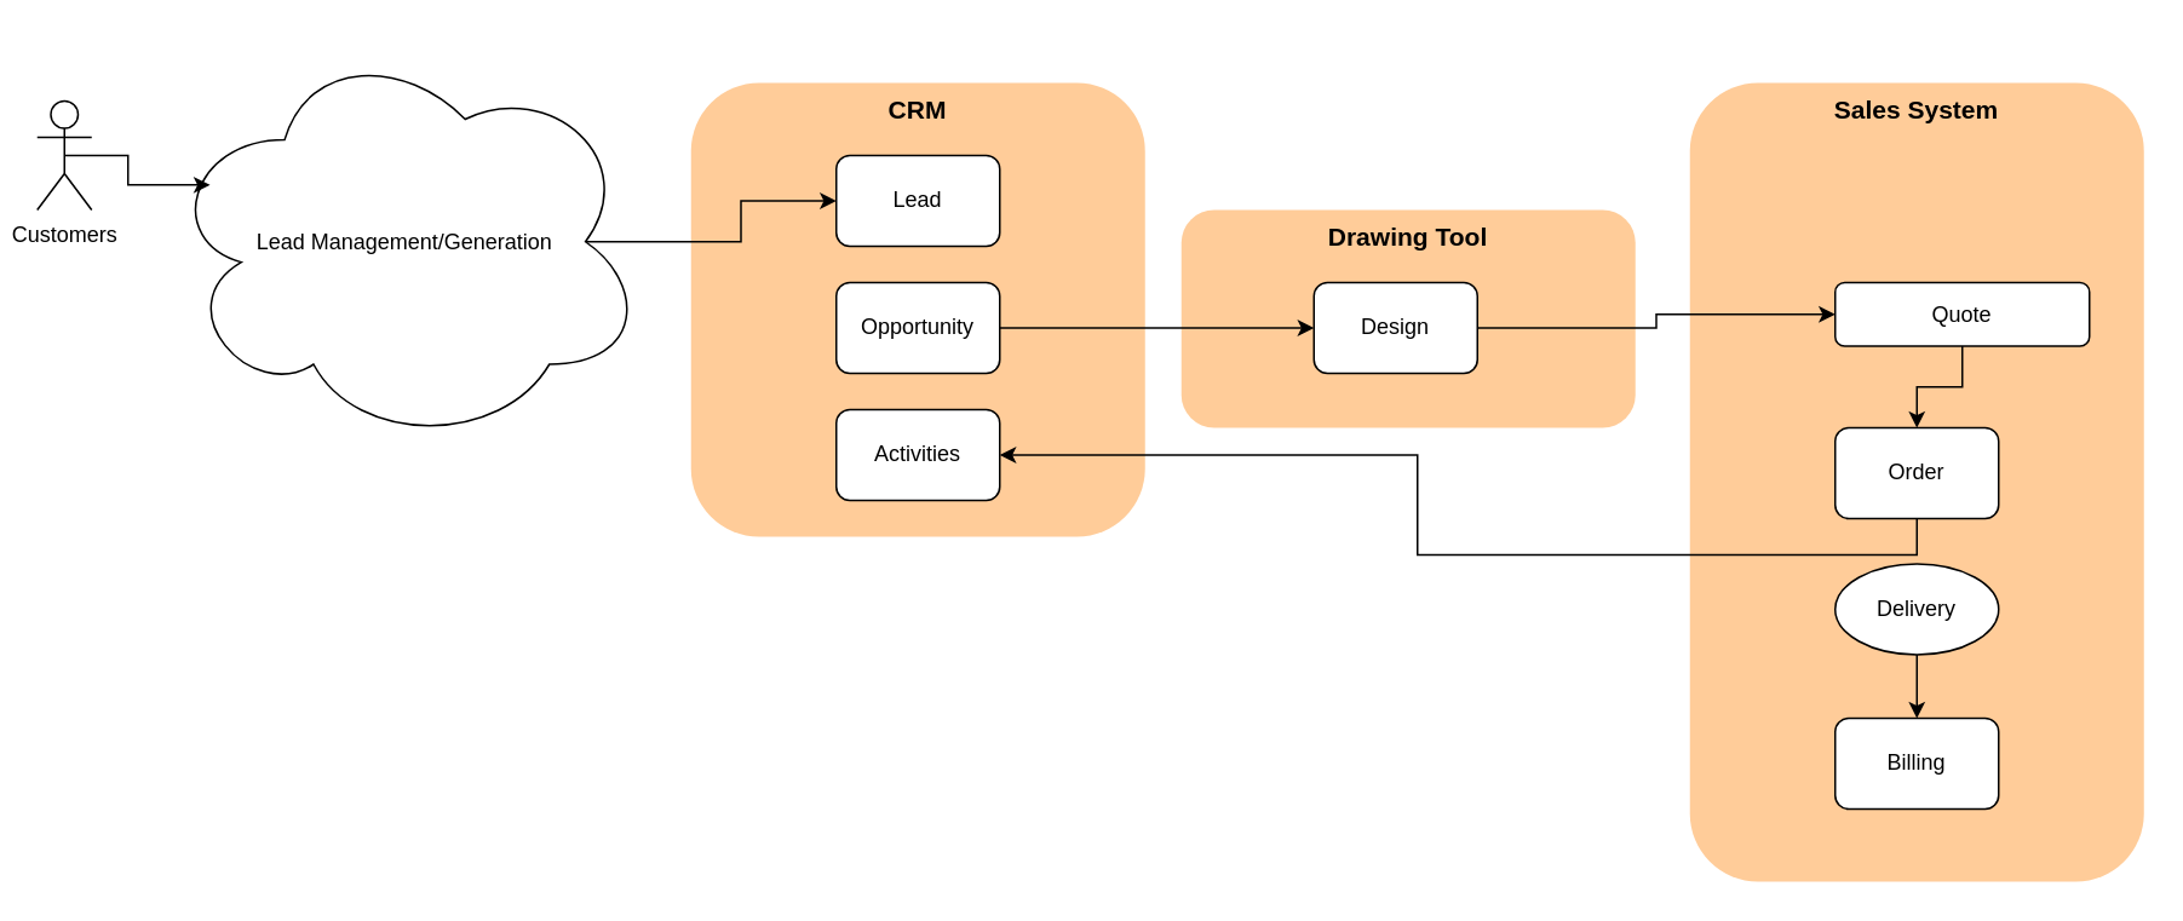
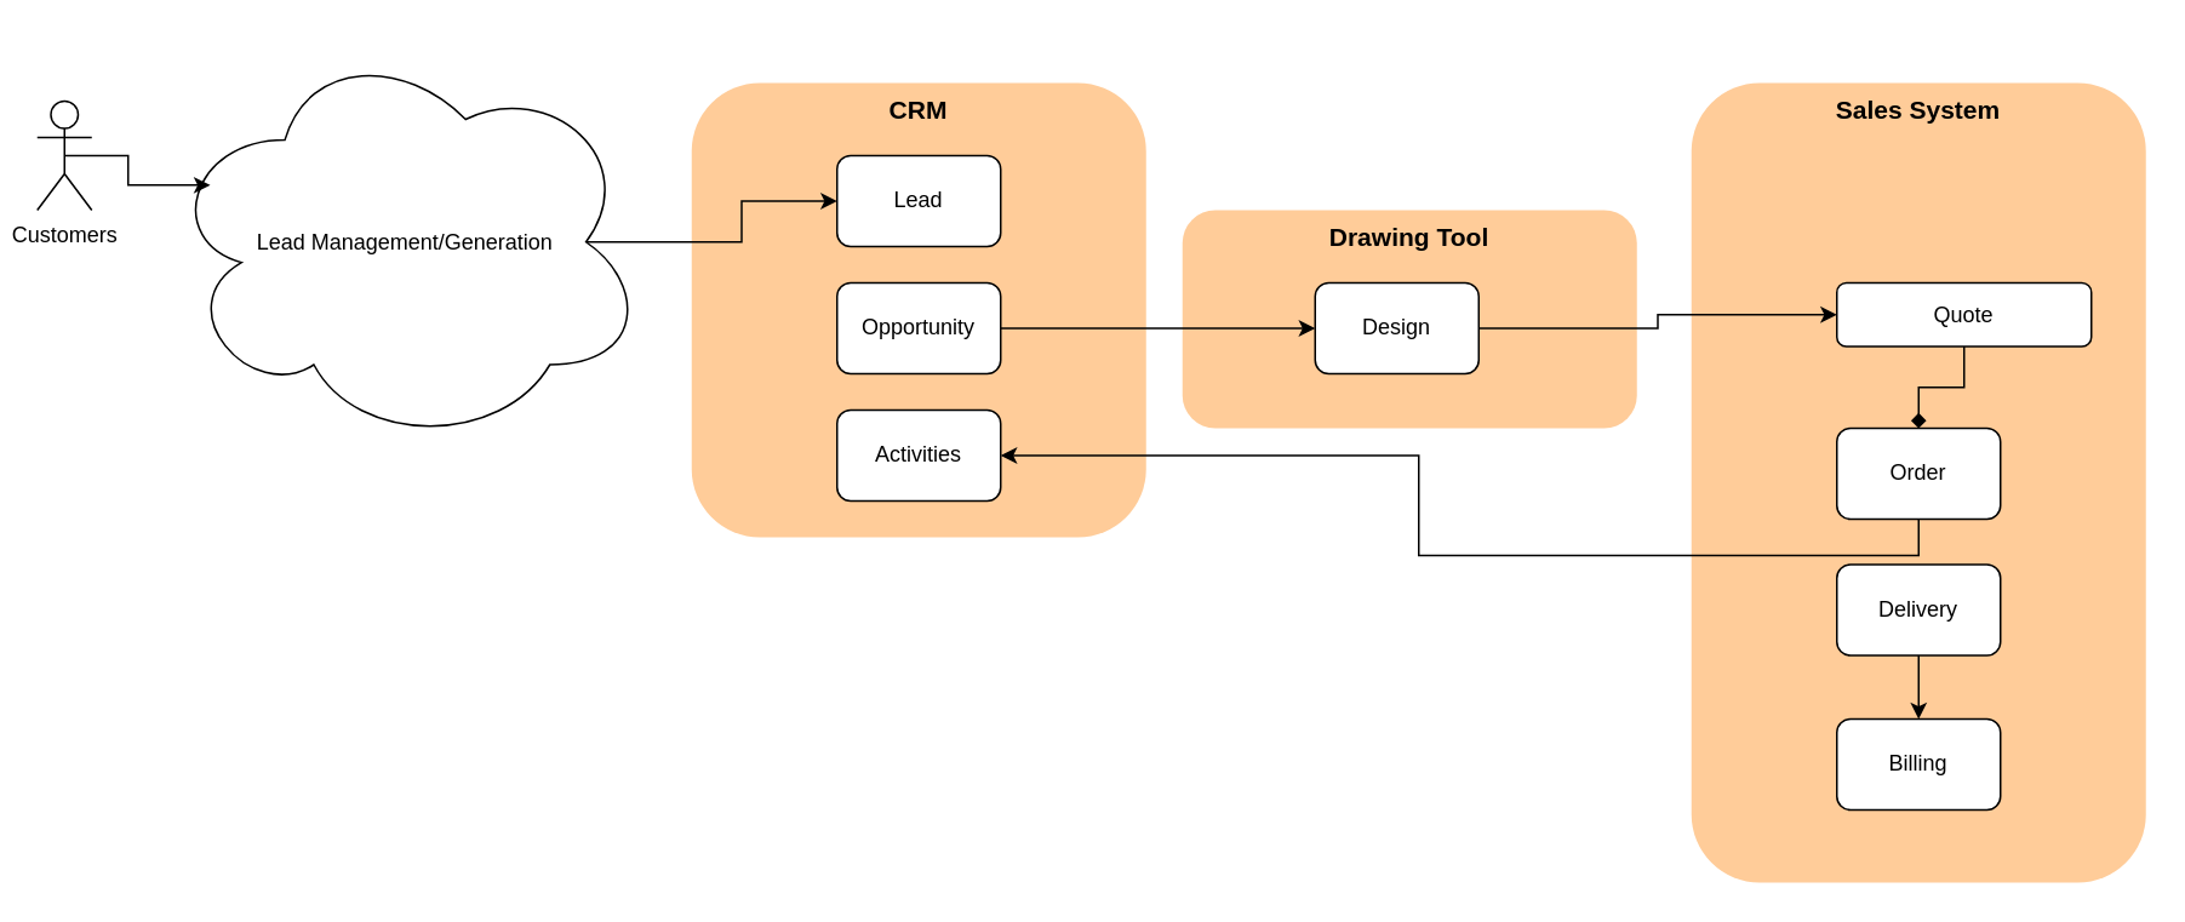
- <mxCell id="8" style="edgeStyle=orthogonalEdgeStyle;rounded=0;orthogonalLoop=1;jettySize=auto;html=1;exitX=0.5;exitY=1;exitDx=0;exitDy=0;entryX=0.5;entryY=0;entryDx=0;entryDy=0;" edge="1" parent="1" source="9" target="13"><mxGeometry relative="1" as="geometry" /></mxCell>
+ <mxCell id="8" style="edgeStyle=orthogonalEdgeStyle;rounded=0;orthogonalLoop=1;jettySize=auto;html=1;exitX=0.5;exitY=1;exitDx=0;exitDy=0;entryX=0.5;entryY=0;entryDx=0;entryDy=0;endArrow=diamond;" edge="1" parent="1" source="9" target="13"><mxGeometry relative="1" as="geometry" /></mxCell>
- <mxCell id="15" value="Delivery" style="ellipse;whiteSpace=wrap;html=1;" vertex="1" parent="1"><mxGeometry x="1010" y="310" width="90" height="50" as="geometry" /></mxCell>
+ <mxCell id="15" value="Delivery" style="rounded=1;whiteSpace=wrap;html=1;" vertex="1" parent="1"><mxGeometry x="1010" y="310" width="90" height="50" as="geometry" /></mxCell>
